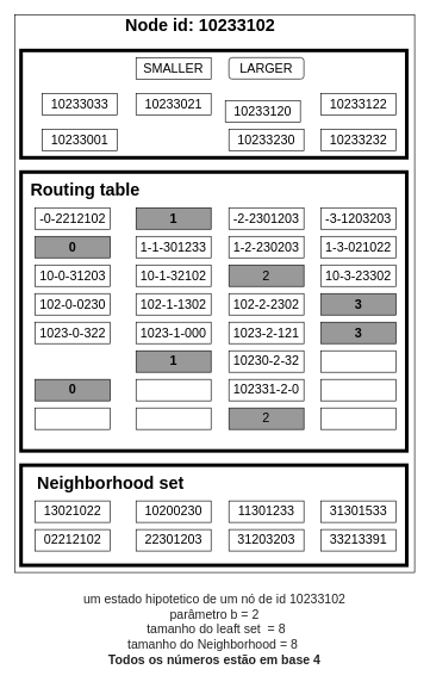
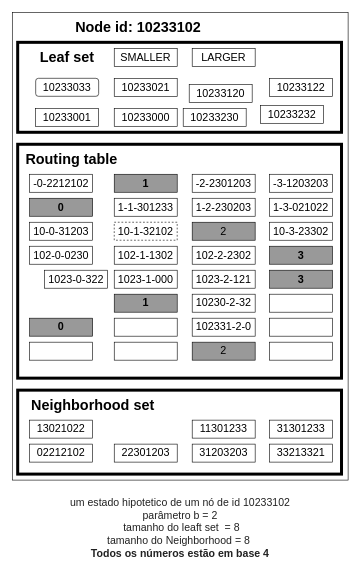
- <mxCell id="3" value="&lt;font style=&quot;font-size: 24px&quot;&gt;&lt;b&gt;Node id:&amp;nbsp;10233102&lt;/b&gt;&lt;/font&gt;" style="text;html=1;strokeColor=none;fillColor=none;align=center;verticalAlign=middle;whiteSpace=wrap;rounded=0;" parent="1" vertex="1"><mxGeometry x="90" y="20" width="380" height="30" as="geometry" /></mxCell>
+ <mxCell id="3" value="&lt;font style=&quot;font-size: 24px&quot;&gt;&lt;b&gt;Node id:&amp;nbsp;10233102&lt;/b&gt;&lt;/font&gt;" style="text;html=1;strokeColor=none;fillColor=none;align=center;verticalAlign=middle;whiteSpace=wrap;rounded=0;" parent="1" vertex="1"><mxGeometry x="40" y="30" width="380" height="30" as="geometry" /></mxCell>
+ <mxCell id="5" value="&lt;font style=&quot;font-size: 24px&quot;&gt;&lt;b&gt;Leaf set&lt;/b&gt;&lt;/font&gt;" style="text;html=1;strokeColor=none;fillColor=none;align=center;verticalAlign=middle;whiteSpace=wrap;rounded=0;" parent="1" vertex="1"><mxGeometry x="49" y="80" width="125" height="30" as="geometry" /></mxCell>
- <mxCell id="11" value="&lt;font style=&quot;font-size: 18px&quot;&gt;LARGER&lt;/font&gt;" style="whiteSpace=wrap;html=1;rounded=1;" parent="1" vertex="1"><mxGeometry x="320" y="80" width="105" height="30" as="geometry" /></mxCell>
+ <mxCell id="11" value="&lt;font style=&quot;font-size: 18px&quot;&gt;LARGER&lt;/font&gt;" style="rounded=0;whiteSpace=wrap;html=1;" parent="1" vertex="1"><mxGeometry x="320" y="80" width="105" height="30" as="geometry" /></mxCell>
- <mxCell id="7" value="&lt;font style=&quot;font-size: 18px&quot;&gt;10233033&lt;/font&gt;" style="rounded=0;whiteSpace=wrap;html=1;" parent="1" vertex="1"><mxGeometry x="59" y="130" width="105" height="30" as="geometry" /></mxCell>
+ <mxCell id="7" value="&lt;font style=&quot;font-size: 18px&quot;&gt;10233033&lt;/font&gt;" style="whiteSpace=wrap;html=1;rounded=1;" parent="1" vertex="1"><mxGeometry x="59" y="130" width="105" height="30" as="geometry" /></mxCell>
+ <mxCell id="9" value="&lt;font style=&quot;font-size: 18px&quot;&gt;10233000&lt;/font&gt;" style="rounded=0;whiteSpace=wrap;html=1;" parent="1" vertex="1"><mxGeometry x="190" y="180" width="105" height="30" as="geometry" /></mxCell>
- <mxCell id="13" value="&lt;font style=&quot;font-size: 18px&quot;&gt;10233230&lt;/font&gt;" style="rounded=0;whiteSpace=wrap;html=1;" parent="1" vertex="1"><mxGeometry x="320" y="180" width="105" height="30" as="geometry" /></mxCell>
+ <mxCell id="13" value="&lt;font style=&quot;font-size: 18px&quot;&gt;10233230&lt;/font&gt;" style="rounded=0;whiteSpace=wrap;html=1;" parent="1" vertex="1"><mxGeometry x="305" y="180" width="105" height="30" as="geometry" /></mxCell>
- <mxCell id="14" value="&lt;font style=&quot;font-size: 18px&quot;&gt;10233232&lt;/font&gt;" style="rounded=0;whiteSpace=wrap;html=1;" parent="1" vertex="1"><mxGeometry x="449" y="180" width="105" height="30" as="geometry" /></mxCell>
+ <mxCell id="14" value="&lt;font style=&quot;font-size: 18px&quot;&gt;10233232&lt;/font&gt;" style="rounded=0;whiteSpace=wrap;html=1;" parent="1" vertex="1"><mxGeometry x="434" y="175" width="105" height="30" as="geometry" /></mxCell>
- <mxCell id="27" value="&lt;font style=&quot;font-size: 18px&quot;&gt;10-1-32102&lt;/font&gt;" style="rounded=0;whiteSpace=wrap;html=1;" parent="1" vertex="1"><mxGeometry x="190" y="370" width="105" height="30" as="geometry" /></mxCell>
+ <mxCell id="27" value="&lt;font style=&quot;font-size: 18px&quot;&gt;10-1-32102&lt;/font&gt;" style="rounded=0;whiteSpace=wrap;html=1;dashed=1;" parent="1" vertex="1"><mxGeometry x="190" y="370" width="105" height="30" as="geometry" /></mxCell>
- <mxCell id="22" value="&lt;font style=&quot;font-size: 18px&quot;&gt;1023-0-322&lt;/font&gt;" style="rounded=0;whiteSpace=wrap;html=1;" parent="1" vertex="1"><mxGeometry x="49" y="450" width="105" height="30" as="geometry" /></mxCell>
+ <mxCell id="22" value="&lt;font style=&quot;font-size: 18px&quot;&gt;1023-0-322&lt;/font&gt;" style="rounded=0;whiteSpace=wrap;html=1;" parent="1" vertex="1"><mxGeometry x="74" y="450" width="105" height="30" as="geometry" /></mxCell>
- <mxCell id="53" value="&lt;font style=&quot;font-size: 18px&quot;&gt;10200230&lt;/font&gt;" style="rounded=0;whiteSpace=wrap;html=1;" parent="1" vertex="1"><mxGeometry x="190" y="700" width="105" height="30" as="geometry" /></mxCell>
- <mxCell id="57" value="&lt;font style=&quot;font-size: 18px&quot;&gt;31301533&lt;/font&gt;" style="rounded=0;whiteSpace=wrap;html=1;" parent="1" vertex="1"><mxGeometry x="449" y="700" width="105" height="30" as="geometry" /></mxCell>
+ <mxCell id="57" value="&lt;font style=&quot;font-size: 18px&quot;&gt;31301233&lt;/font&gt;" style="rounded=0;whiteSpace=wrap;html=1;" parent="1" vertex="1"><mxGeometry x="449" y="700" width="105" height="30" as="geometry" /></mxCell>
- <mxCell id="58" value="&lt;font style=&quot;font-size: 18px&quot;&gt;33213391&lt;/font&gt;" style="rounded=0;whiteSpace=wrap;html=1;" parent="1" vertex="1"><mxGeometry x="449" y="740" width="105" height="30" as="geometry" /></mxCell>
+ <mxCell id="58" value="&lt;font style=&quot;font-size: 18px&quot;&gt;33213321&lt;/font&gt;" style="rounded=0;whiteSpace=wrap;html=1;" parent="1" vertex="1"><mxGeometry x="449" y="740" width="105" height="30" as="geometry" /></mxCell>
